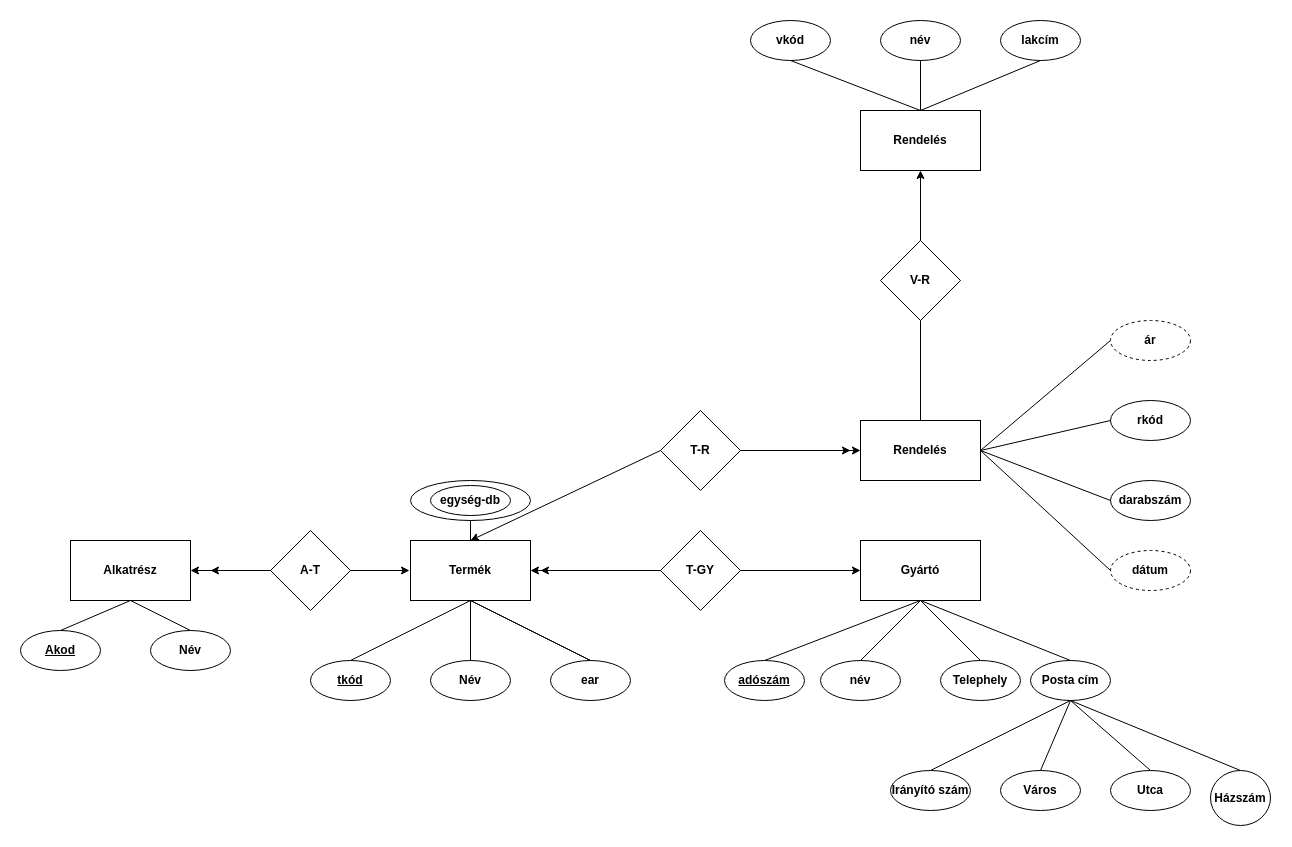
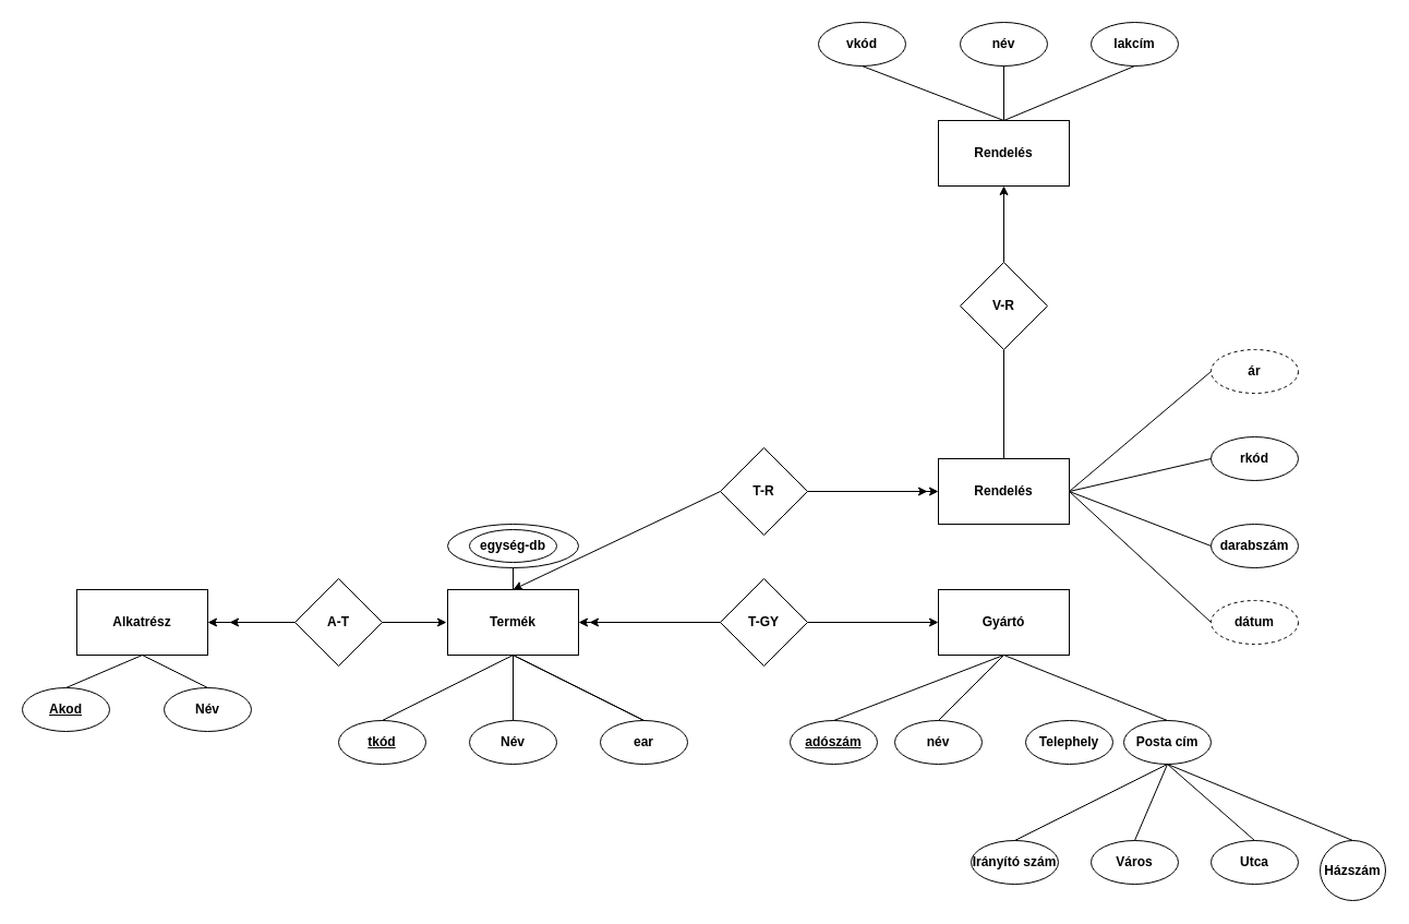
- <mxCell id="13" value="" style="endArrow=none;html=1;rounded=0;entryX=0.5;entryY=1;entryDx=0;entryDy=0;exitX=0.5;exitY=0;exitDx=0;exitDy=0;" parent="1" source="10" target="3" edge="1"><mxGeometry width="50" height="50" relative="1" as="geometry"><mxPoint x="690" y="680" as="sourcePoint" /><mxPoint x="740" y="630" as="targetPoint" /></mxGeometry></mxCell>
